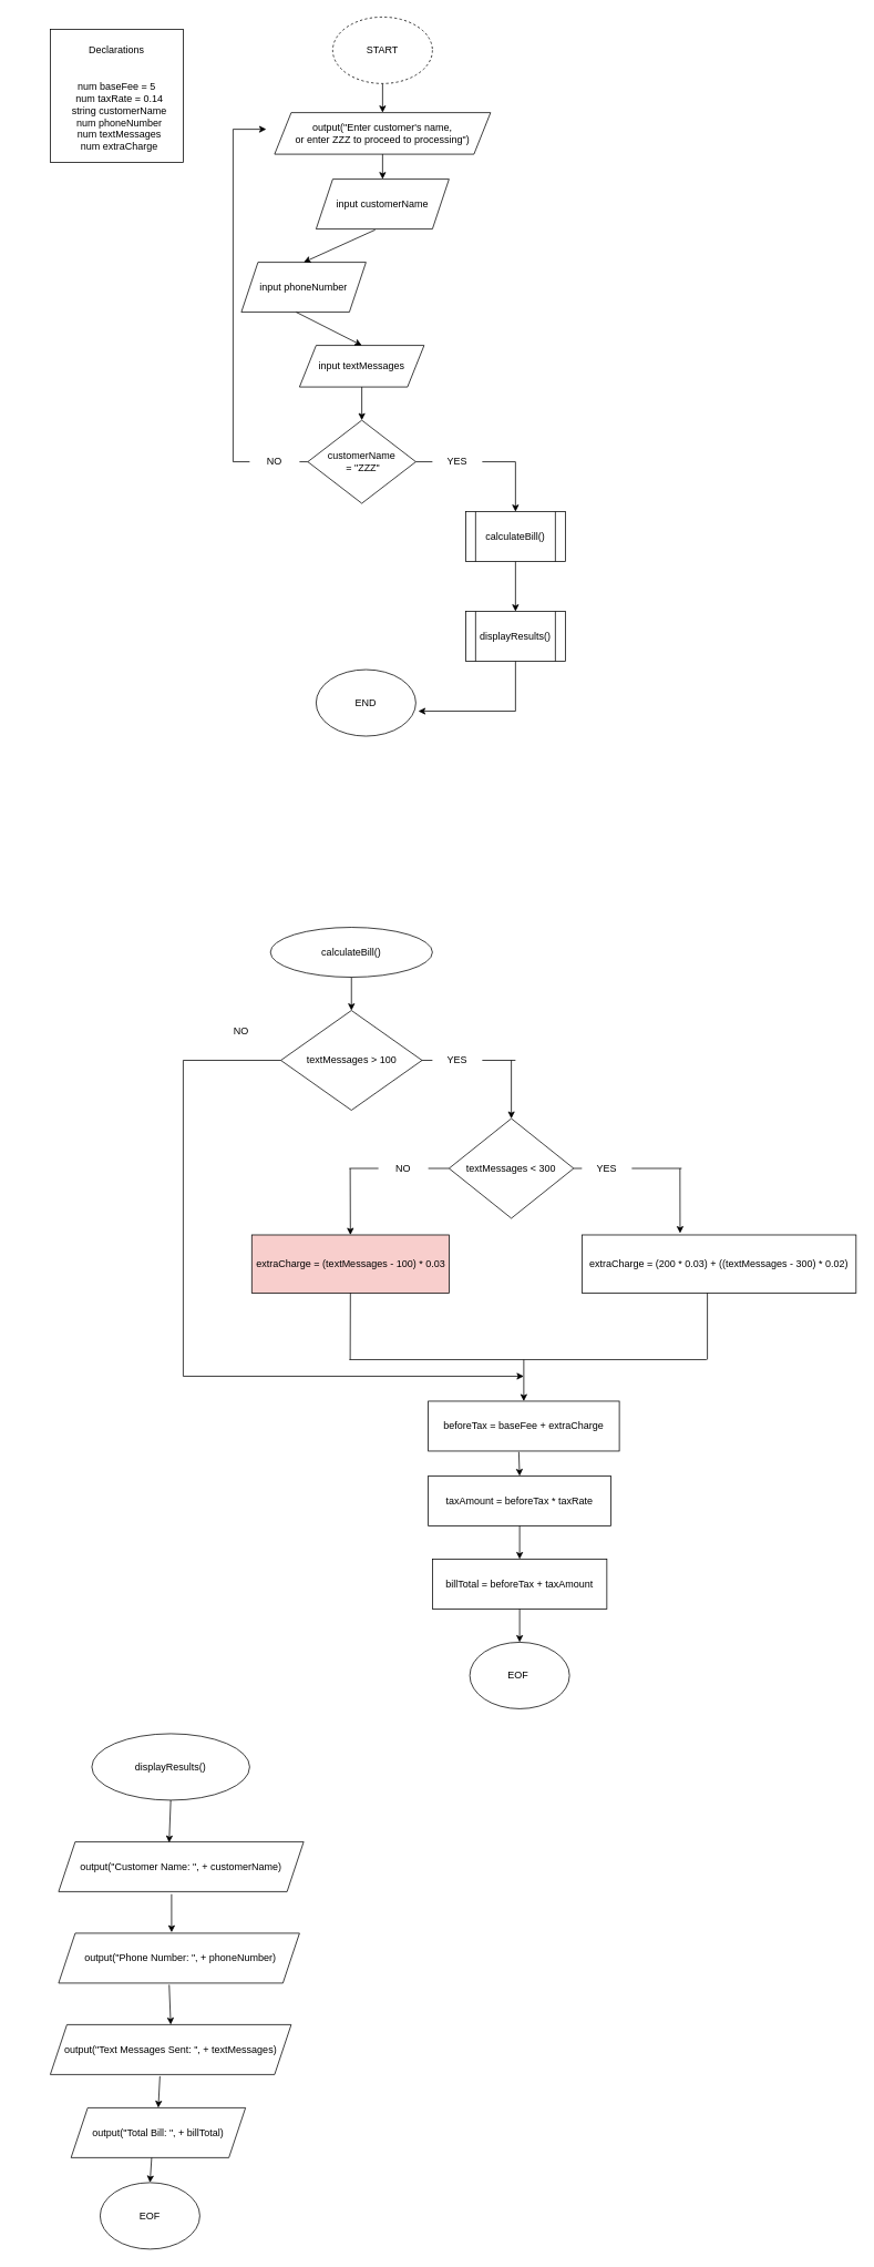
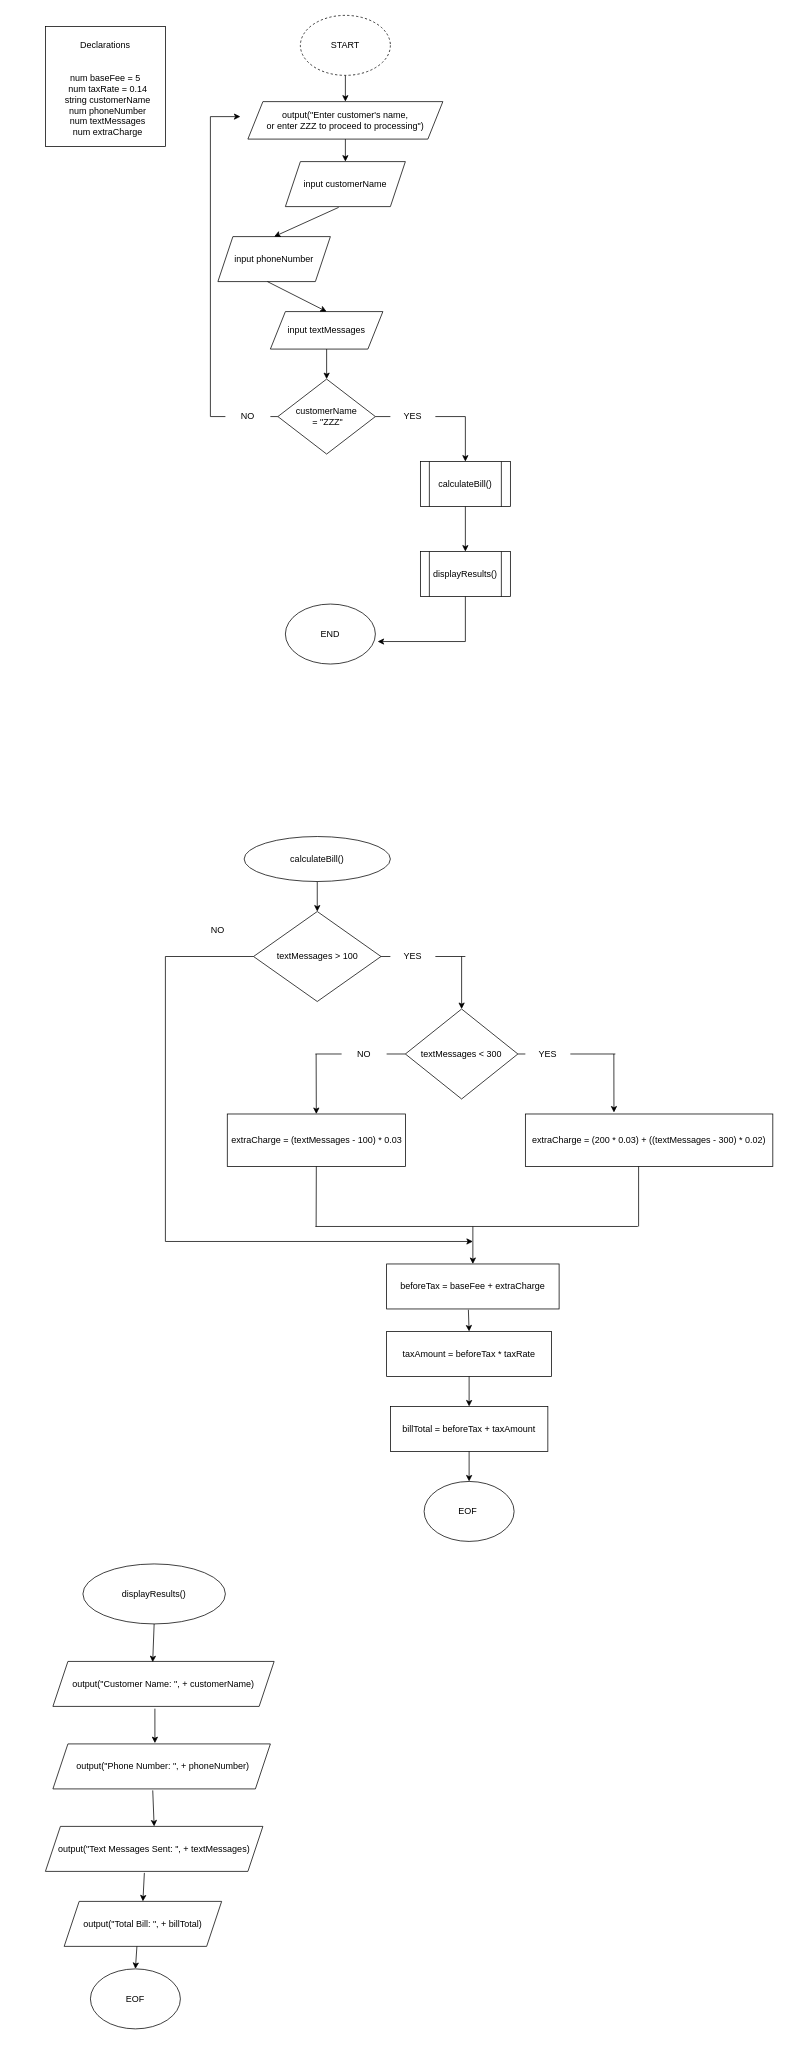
- <mxCell id="35" value="extraCharge = (textMessages - 100) * 0.03" style="rounded=0;whiteSpace=wrap;html=1;fillColor=#f8cecc;" vertex="1" parent="1"><mxGeometry x="302.5" y="1485" width="237.5" height="70" as="geometry" /></mxCell>
+ <mxCell id="35" value="extraCharge = (textMessages - 100) * 0.03" style="rounded=0;whiteSpace=wrap;html=1;" vertex="1" parent="1"><mxGeometry x="302.5" y="1485" width="237.5" height="70" as="geometry" /></mxCell>
